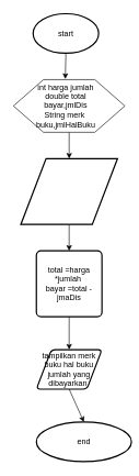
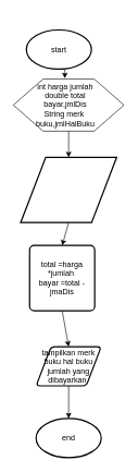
- <mxCell id="12" value="start" style="strokeWidth=2;html=1;shape=mxgraph.flowchart.start_1;whiteSpace=wrap;" parent="1" vertex="1"><mxGeometry x="50" y="20" width="100" height="60" as="geometry" /></mxCell>
+ <mxCell id="12" value="start" style="strokeWidth=2;html=1;shape=mxgraph.flowchart.start_1;whiteSpace=wrap;" parent="1" vertex="1"><mxGeometry x="40" y="45" width="100" height="60" as="geometry" /></mxCell>
- <mxCell id="7" value="total =harga *jumlah&amp;nbsp;&lt;br&gt;bayar =total -jmaDis" style="rounded=1;whiteSpace=wrap;html=1;absoluteArcSize=1;arcSize=14;strokeWidth=2;" parent="1" vertex="1"><mxGeometry x="55" y="380" width="100" height="100" as="geometry" /></mxCell>
+ <mxCell id="7" value="total =harga *jumlah&amp;nbsp;&lt;br&gt;bayar =total -jmaDis" style="rounded=1;whiteSpace=wrap;html=1;absoluteArcSize=1;arcSize=14;strokeWidth=2;" parent="1" vertex="1"><mxGeometry x="45" y="375" width="100" height="100" as="geometry" /></mxCell>
- <mxCell id="10" value="end" style="strokeWidth=2;html=1;shape=mxgraph.flowchart.start_1;whiteSpace=wrap;" parent="1" vertex="1"><mxGeometry x="55" y="640" width="145" height="60" as="geometry" /></mxCell>
+ <mxCell id="10" value="end" style="strokeWidth=2;html=1;shape=mxgraph.flowchart.start_1;whiteSpace=wrap;" parent="1" vertex="1"><mxGeometry x="55" y="640" width="100" height="60" as="geometry" /></mxCell>
